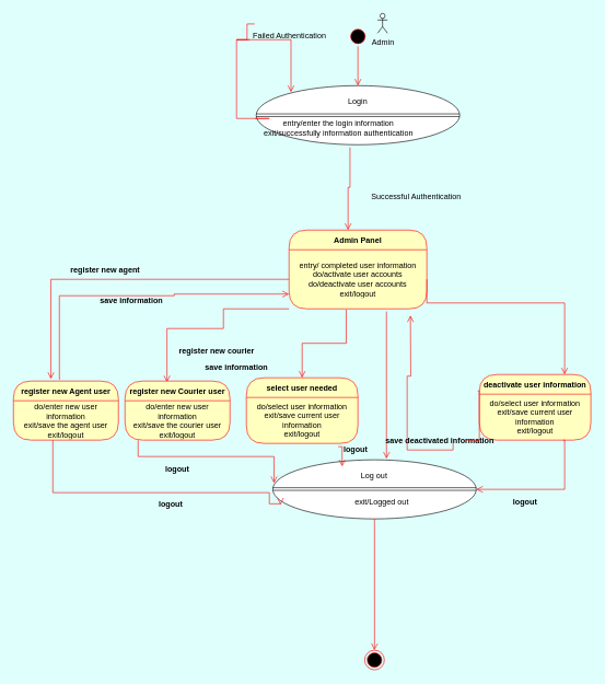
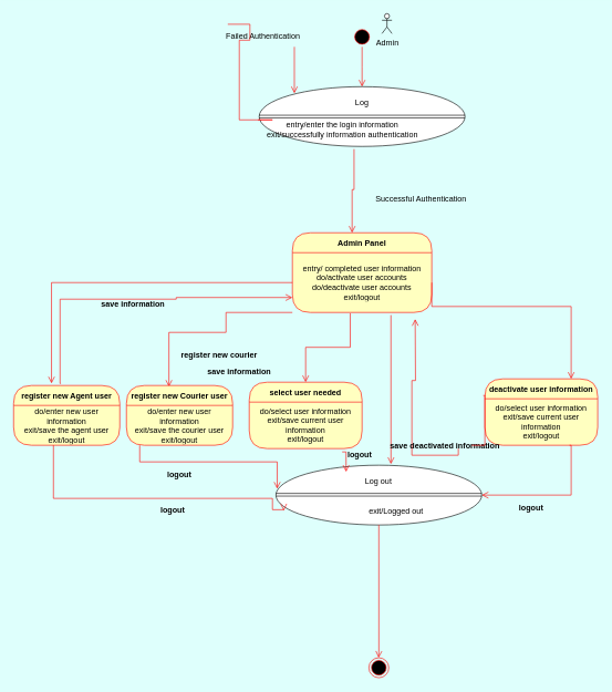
- <mxCell id="10" value="Failed Authentication" style="text;html=1;strokeColor=none;fillColor=none;align=center;verticalAlign=middle;whiteSpace=wrap;rounded=0;" vertex="1" parent="1"><mxGeometry x="380" y="40" width="121.75" height="30" as="geometry" /></mxCell>
+ <mxCell id="10" value="Failed Authentication" style="text;html=1;strokeColor=none;fillColor=none;align=center;verticalAlign=middle;whiteSpace=wrap;rounded=0;" vertex="1" parent="1"><mxGeometry x="335" y="40" width="121.75" height="30" as="geometry" /></mxCell>
- <mxCell id="6" value="Login" style="text;html=1;strokeColor=none;fillColor=none;align=center;verticalAlign=middle;whiteSpace=wrap;rounded=0;" vertex="1" parent="1"><mxGeometry x="515" y="140" width="60" height="30" as="geometry" /></mxCell>
+ <mxCell id="6" value="Log" style="text;html=1;strokeColor=none;fillColor=none;align=center;verticalAlign=middle;whiteSpace=wrap;rounded=0;" vertex="1" parent="1"><mxGeometry x="515" y="140" width="60" height="30" as="geometry" /></mxCell>
- <mxCell id="31" value="register new agent" style="text;align=center;fontStyle=1;verticalAlign=middle;spacingLeft=3;spacingRight=3;strokeColor=none;rotatable=0;points=[[0,0.5],[1,0.5]];portConstraint=eastwest;" vertex="1" parent="1"><mxGeometry y="397" width="80" height="26" as="geometry" x="120" /></mxCell>
- <mxCell id="20" value="exit/Logged out" style="text;html=1;strokeColor=none;fillColor=none;align=center;verticalAlign=middle;whiteSpace=wrap;rounded=0;" vertex="1" parent="1"><mxGeometry x="463.87" y="750" width="234.5" height="30" as="geometry" /></mxCell>
+ <mxCell id="20" value="exit/Logged out" style="text;html=1;strokeColor=none;fillColor=none;align=center;verticalAlign=middle;whiteSpace=wrap;rounded=0;" vertex="1" parent="1"><mxGeometry x="478.87" y="755" width="234.5" height="30" as="geometry" /></mxCell>
